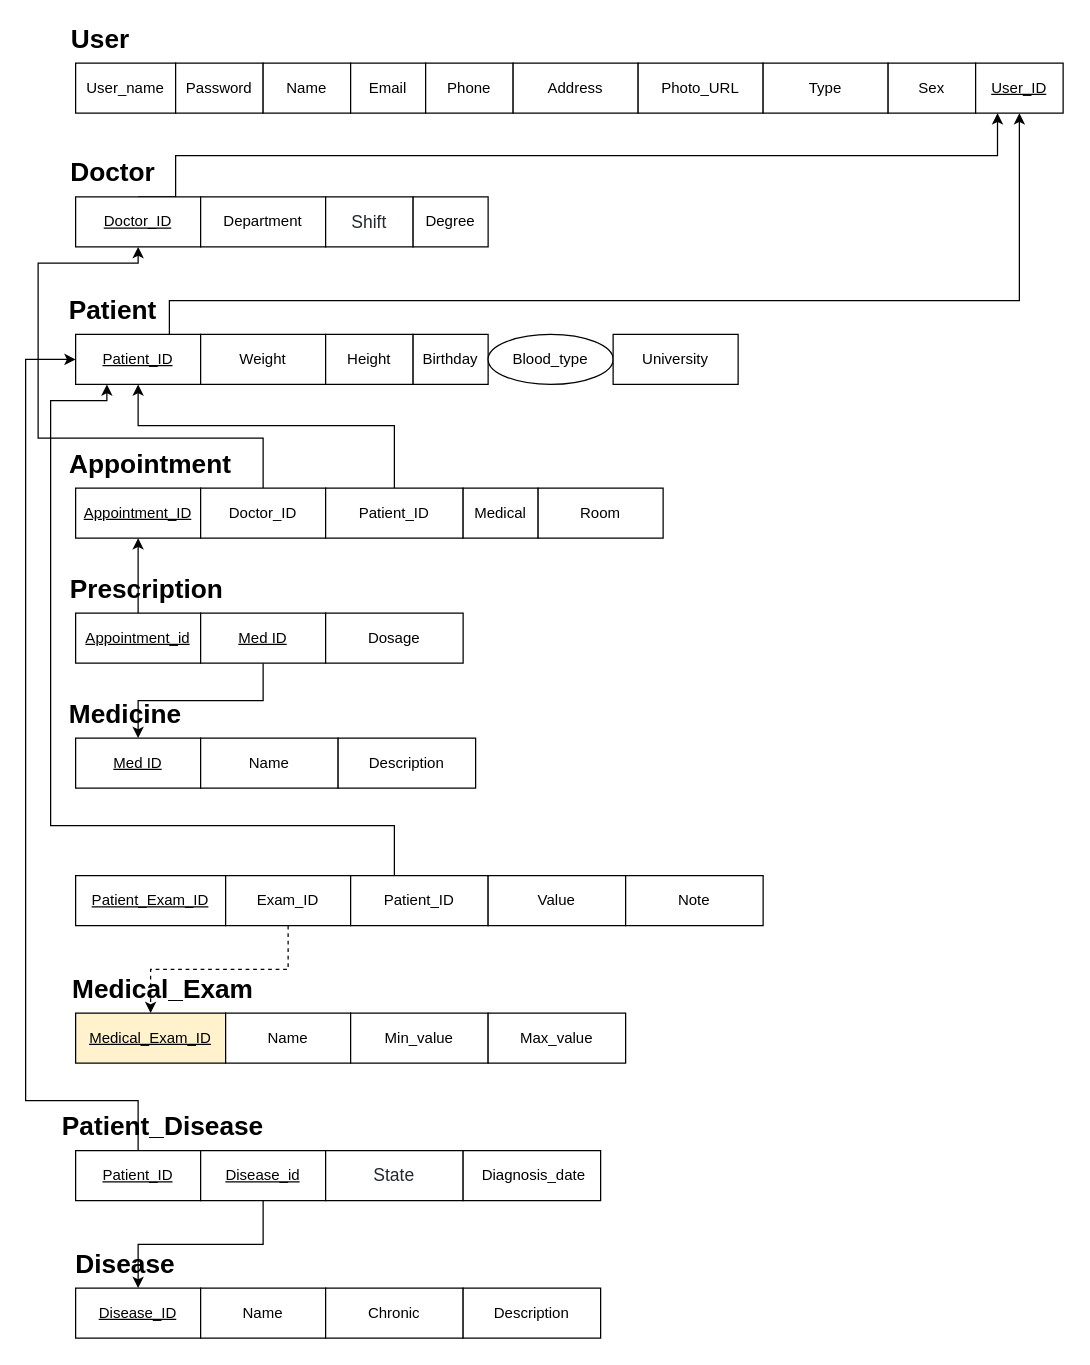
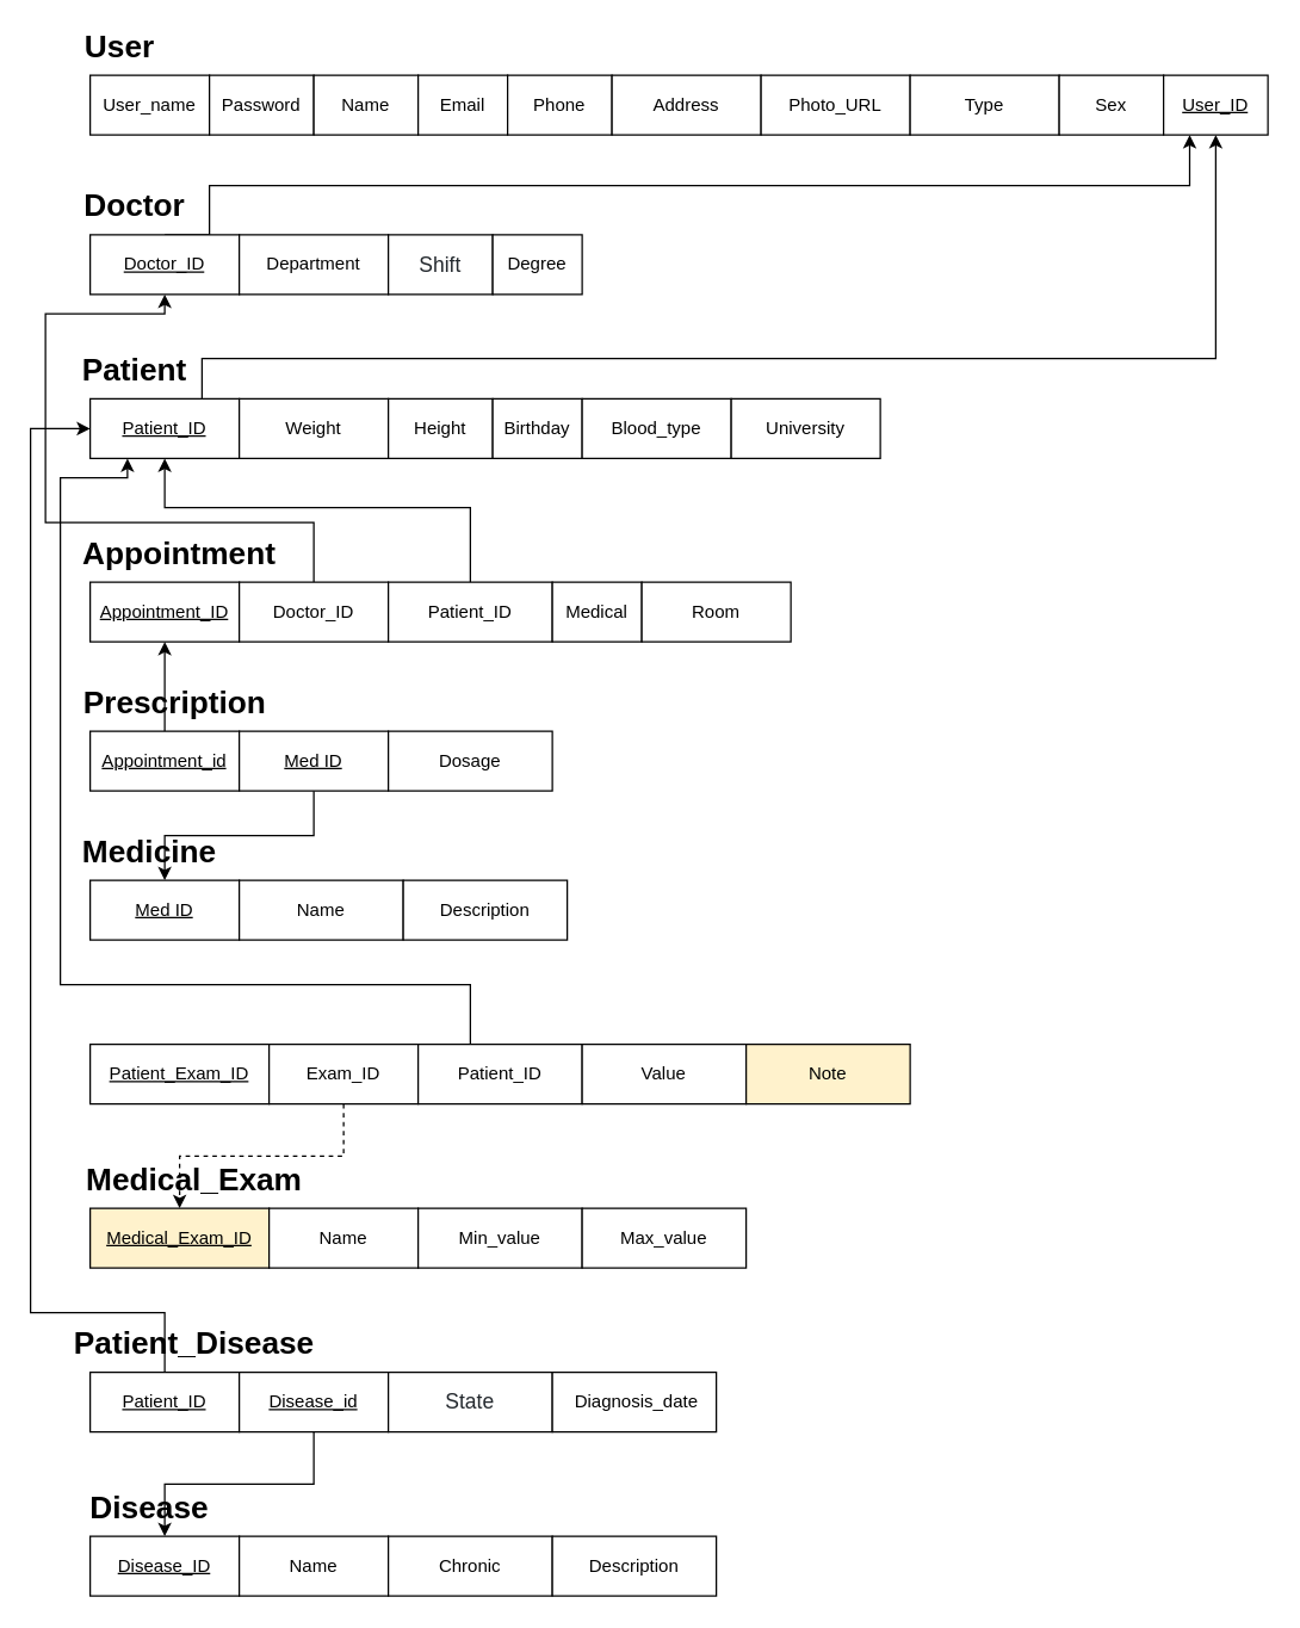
- <mxCell id="25" value="Blood_type" style="ellipse;whiteSpace=wrap;html=1;align=center;" parent="1" vertex="1"><mxGeometry x="390" y="267" width="100" height="40" as="geometry" /></mxCell>
+ <mxCell id="25" value="Blood_type" style="whiteSpace=wrap;html=1;align=center;" parent="1" vertex="1"><mxGeometry x="390" y="267" width="100" height="40" as="geometry" /></mxCell>
- <mxCell id="50" value="Note" style="whiteSpace=wrap;html=1;align=center;fontStyle=0" parent="1" vertex="1"><mxGeometry x="500" y="700" width="110" height="40" as="geometry" /></mxCell>
+ <mxCell id="50" value="Note" style="whiteSpace=wrap;html=1;align=center;fontStyle=0;fillColor=#fff2cc;" parent="1" vertex="1"><mxGeometry x="500" y="700" width="110" height="40" as="geometry" /></mxCell>
